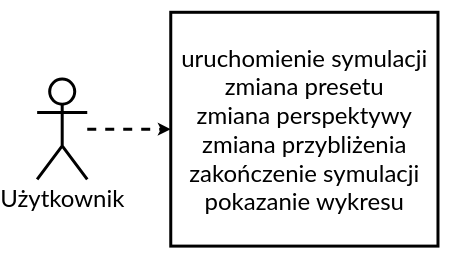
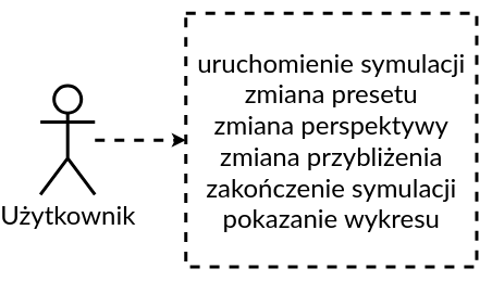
- <mxCell id="3" value="&lt;font style=&quot;font-size: 40px&quot;&gt;uruchomienie symulacji&lt;br&gt;zmiana presetu&lt;br&gt;zmiana perspektywy&lt;br&gt;zmiana przybliżenia&lt;br&gt;zakończenie symulacji&lt;br&gt;pokazanie wykresu&lt;/font&gt;" style="rounded=0;whiteSpace=wrap;html=1;labelBackgroundColor=none;fontFamily=Lato;fillColor=none;strokeWidth=5;" vertex="1" parent="1"><mxGeometry x="242.857" y="20" width="445.713" height="390" as="geometry" /></mxCell>
+ <mxCell id="3" value="&lt;font style=&quot;font-size: 40px&quot;&gt;uruchomienie symulacji&lt;br&gt;zmiana presetu&lt;br&gt;zmiana perspektywy&lt;br&gt;zmiana przybliżenia&lt;br&gt;zakończenie symulacji&lt;br&gt;pokazanie wykresu&lt;/font&gt;" style="rounded=0;whiteSpace=wrap;html=1;labelBackgroundColor=none;fontFamily=Lato;fillColor=none;strokeWidth=5;dashed=1;" vertex="1" parent="1"><mxGeometry x="242.857" y="20" width="445.713" height="390" as="geometry" /></mxCell>
